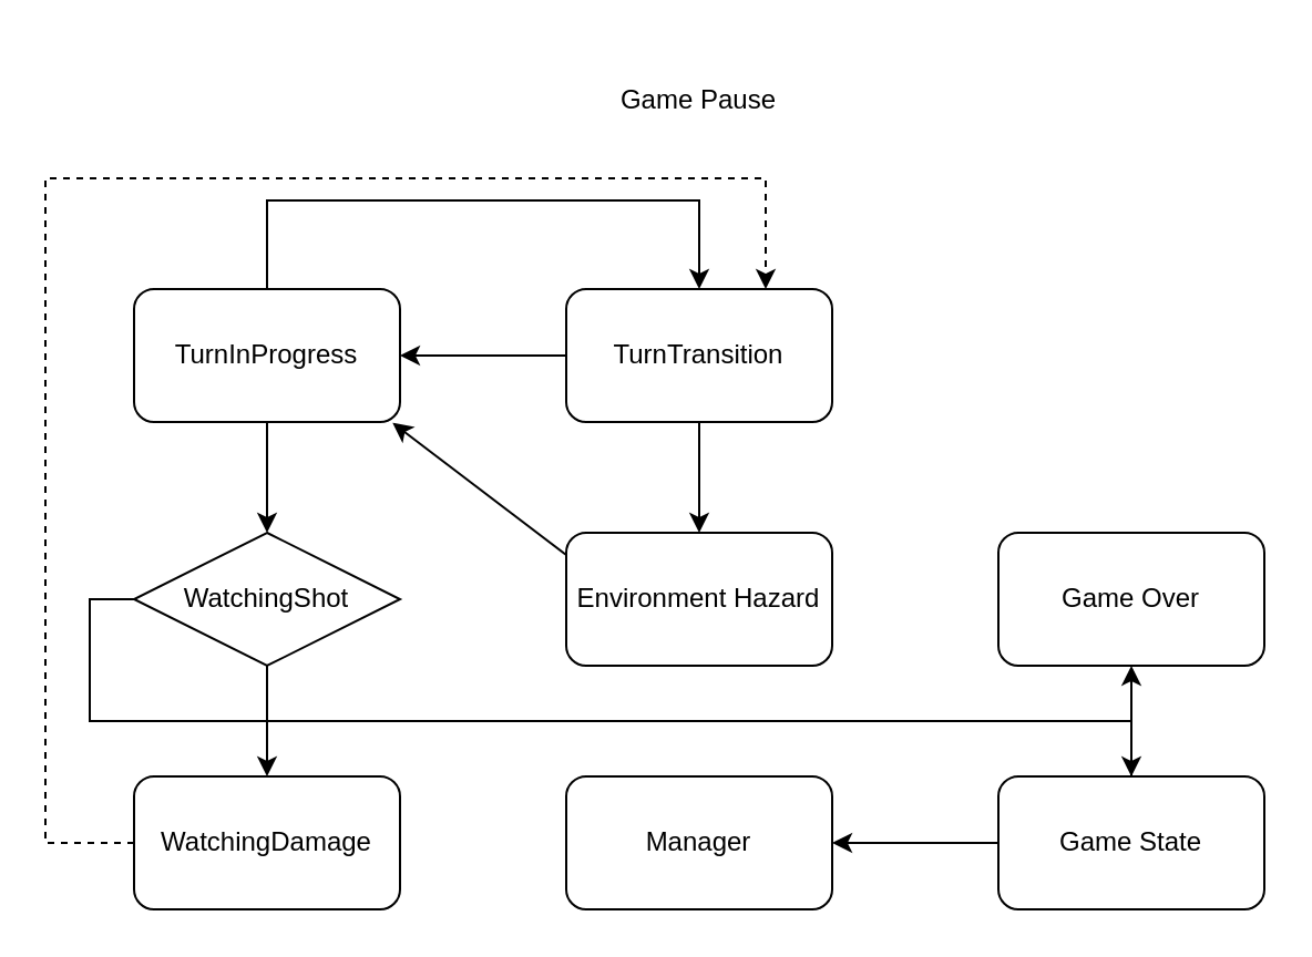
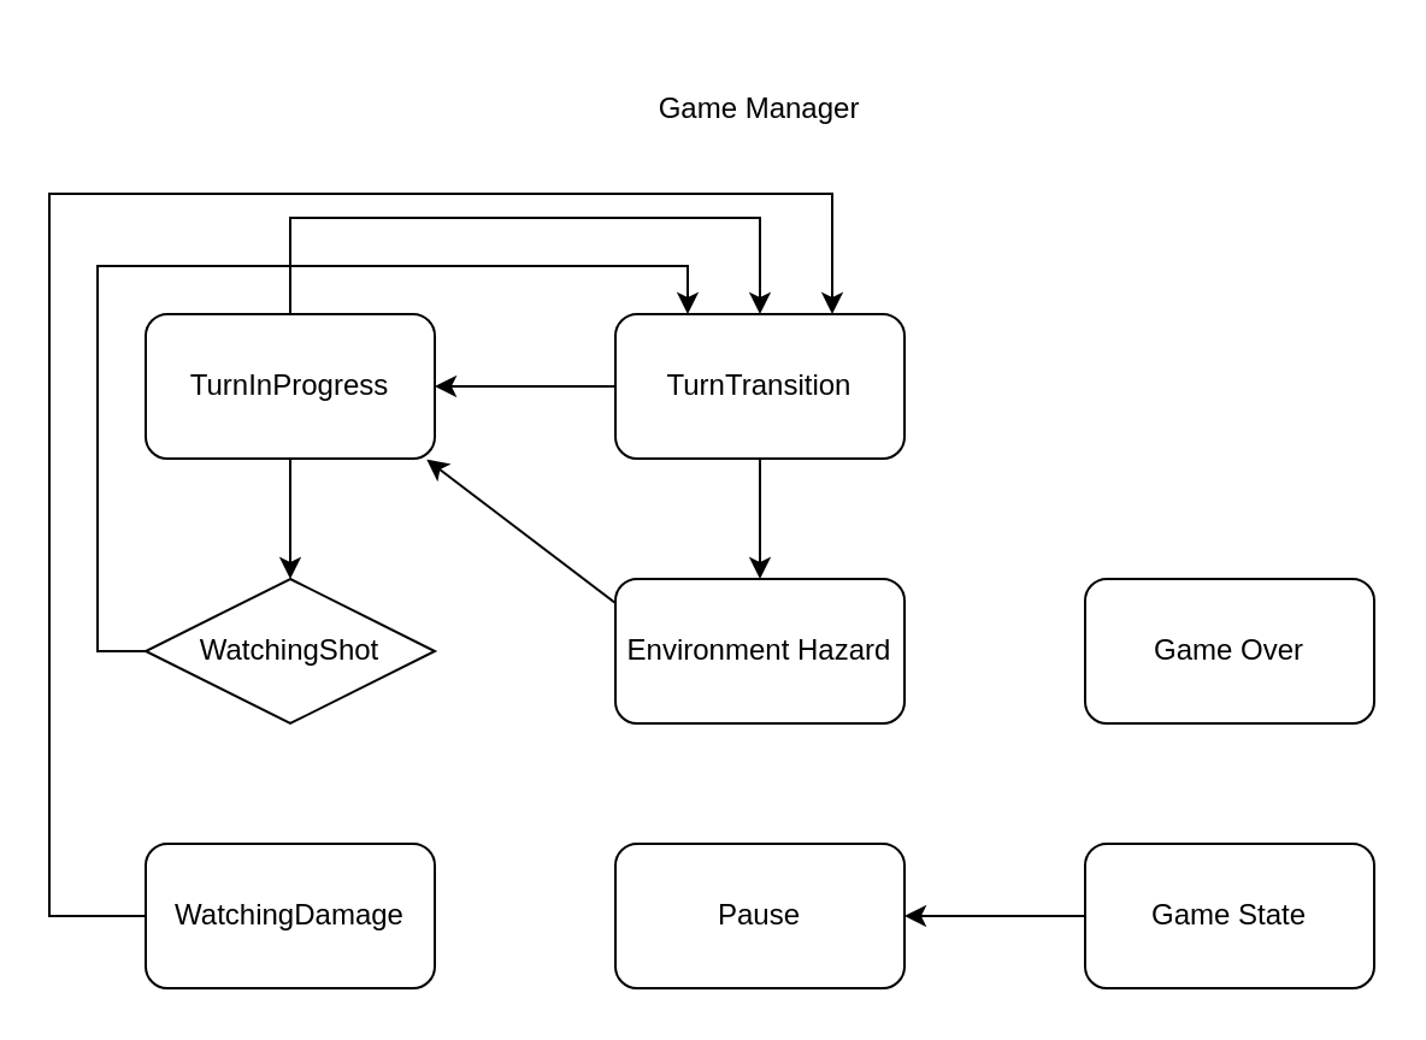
- <mxCell id="15" value="Game Pause" style="text;html=1;strokeColor=none;fillColor=none;align=center;verticalAlign=middle;whiteSpace=wrap;rounded=0;" vertex="1" parent="1"><mxGeometry x="260" y="20" width="110" height="50" as="geometry" /></mxCell>
+ <mxCell id="15" value="Game Manager" style="text;html=1;strokeColor=none;fillColor=none;align=center;verticalAlign=middle;whiteSpace=wrap;rounded=0;" vertex="1" parent="1"><mxGeometry x="260" y="20" width="110" height="50" as="geometry" /></mxCell>
- <mxCell id="6" style="edgeStyle=orthogonalEdgeStyle;rounded=0;orthogonalLoop=1;jettySize=auto;html=1;exitX=0;exitY=0.5;exitDx=0;exitDy=0;entryX=0.75;entryY=0;entryDx=0;entryDy=0;dashed=1;" edge="1" parent="1" source="7" target="10"><mxGeometry relative="1" as="geometry"><Array as="points"><mxPoint x="20" y="380" /><mxPoint x="20" y="80" /><mxPoint x="345" y="80" /></Array></mxGeometry></mxCell>
+ <mxCell id="6" style="edgeStyle=orthogonalEdgeStyle;rounded=0;orthogonalLoop=1;jettySize=auto;html=1;exitX=0;exitY=0.5;exitDx=0;exitDy=0;entryX=0.75;entryY=0;entryDx=0;entryDy=0;" edge="1" parent="1" source="7" target="10"><mxGeometry relative="1" as="geometry"><Array as="points"><mxPoint x="20" y="380" /><mxPoint x="20" y="80" /><mxPoint x="345" y="80" /></Array></mxGeometry></mxCell>
- <mxCell id="17" style="edgeStyle=orthogonalEdgeStyle;rounded=0;orthogonalLoop=1;jettySize=auto;html=1;exitX=0.5;exitY=0;exitDx=0;exitDy=0;entryX=0.5;entryY=1;entryDx=0;entryDy=0;" edge="1" parent="1" source="19" target="14"><mxGeometry relative="1" as="geometry" /></mxCell>
- <mxCell id="2" style="edgeStyle=orthogonalEdgeStyle;rounded=0;orthogonalLoop=1;jettySize=auto;html=1;exitX=0.5;exitY=1;exitDx=0;exitDy=0;entryX=0.5;entryY=0;entryDx=0;entryDy=0;" edge="1" parent="1" source="4" target="7"><mxGeometry relative="1" as="geometry" /></mxCell>
- <mxCell id="3" style="edgeStyle=orthogonalEdgeStyle;rounded=0;orthogonalLoop=1;jettySize=auto;html=1;exitX=0;exitY=0.5;exitDx=0;exitDy=0;" edge="1" parent="1" source="4" target="19"><mxGeometry relative="1" as="geometry" /></mxCell>
+ <mxCell id="3" style="edgeStyle=orthogonalEdgeStyle;rounded=0;orthogonalLoop=1;jettySize=auto;html=1;exitX=0;exitY=0.5;exitDx=0;exitDy=0;entryX=0.25;entryY=0;entryDx=0;entryDy=0;" edge="1" parent="1" source="4" target="10"><mxGeometry relative="1" as="geometry" /></mxCell>
- <mxCell id="5" value="Manager" style="rounded=1;whiteSpace=wrap;html=1;" vertex="1" parent="1"><mxGeometry x="255" y="350" width="120" height="60" as="geometry" /></mxCell>
+ <mxCell id="5" value="Pause" style="rounded=1;whiteSpace=wrap;html=1;" vertex="1" parent="1"><mxGeometry x="255" y="350" width="120" height="60" as="geometry" /></mxCell>
